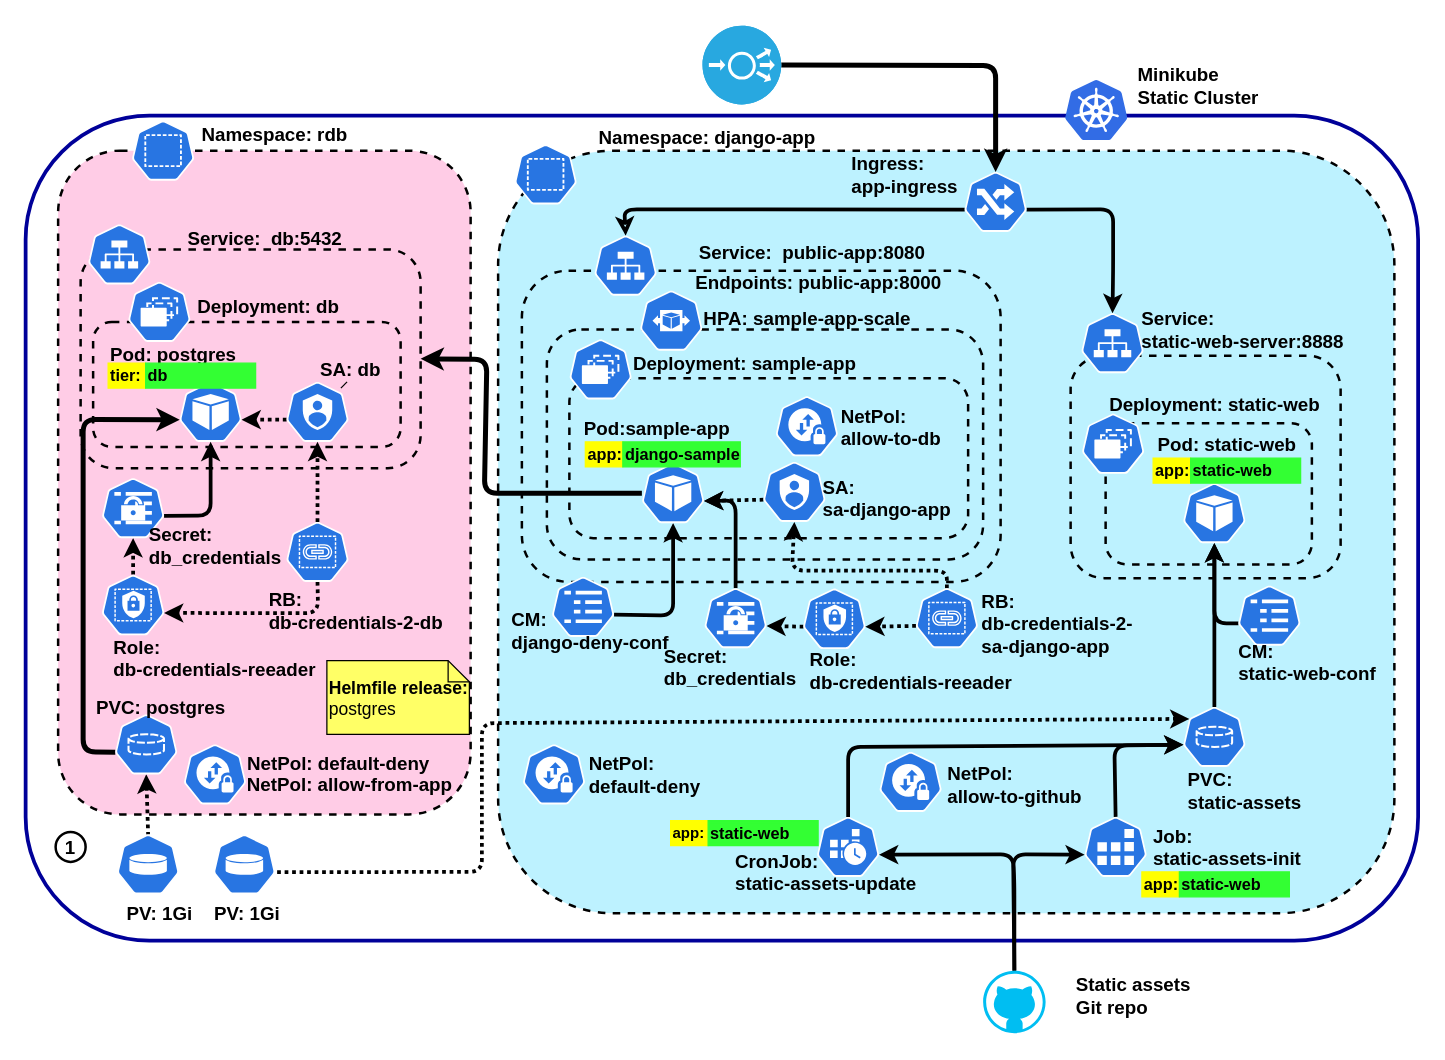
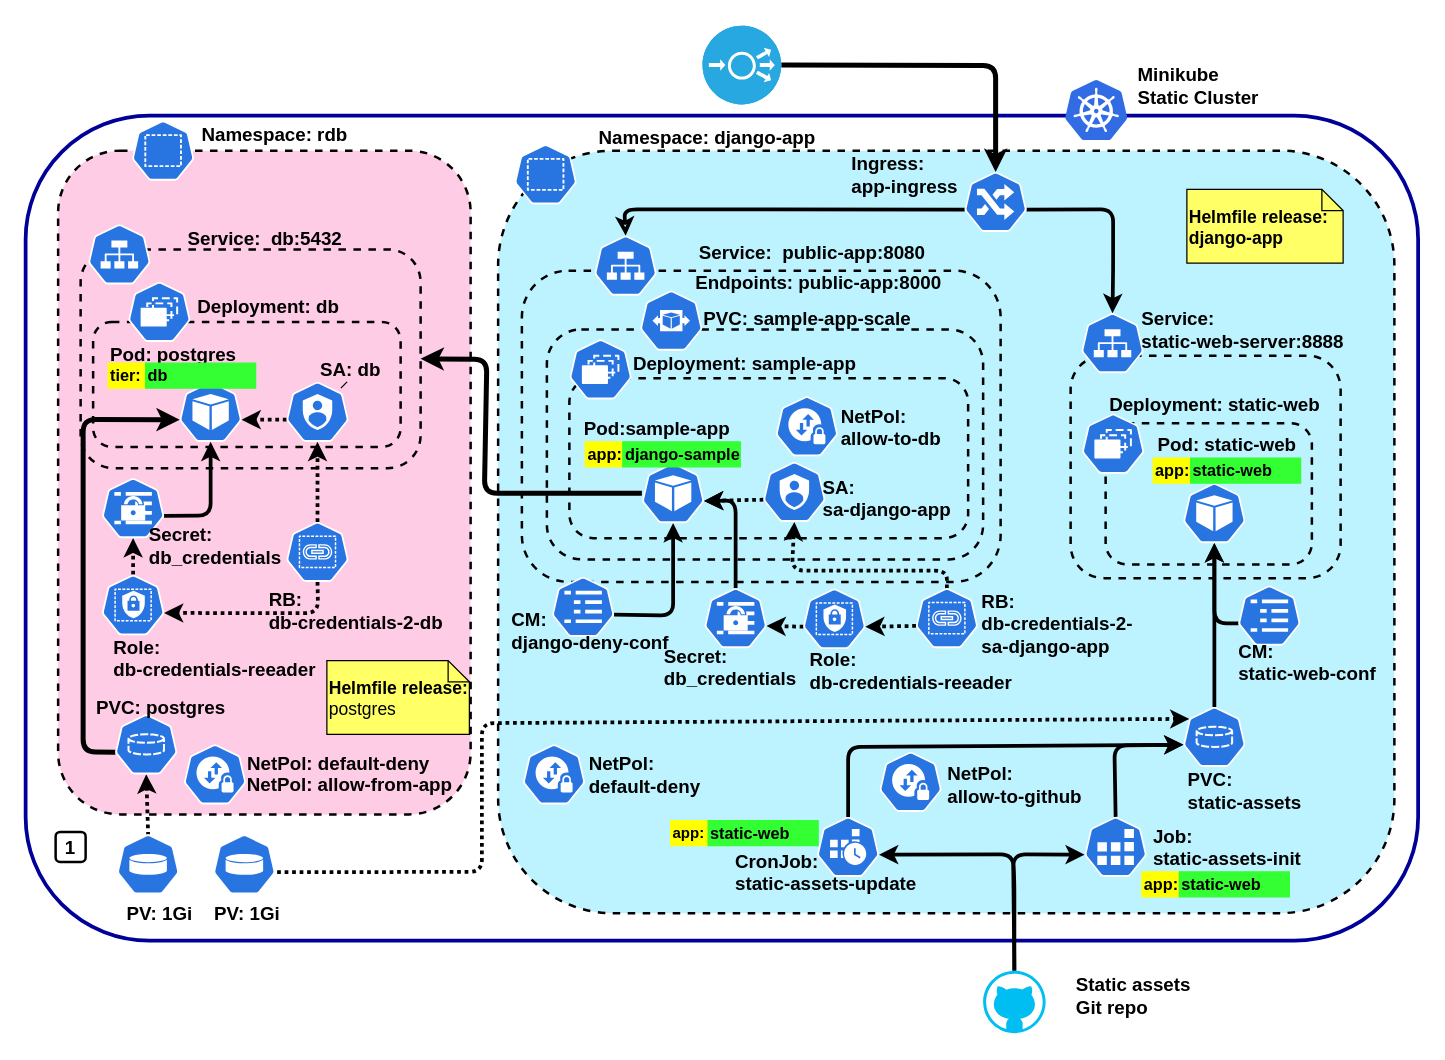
+ <mxCell id="32" value="&lt;div style=&quot;&quot;&gt;&lt;b style=&quot;font-size: 14px; color: rgb(0, 0, 0); background-color: initial;&quot;&gt;Helmfile release:&lt;/b&gt;&lt;/div&gt;&lt;font style=&quot;font-size: 14px;&quot; color=&quot;#000000&quot;&gt;&lt;div style=&quot;&quot;&gt;&lt;b style=&quot;background-color: initial;&quot;&gt;django-app&lt;/b&gt;&lt;/div&gt;&lt;/font&gt;" style="shape=note2;boundedLbl=1;whiteSpace=wrap;html=1;size=17;verticalAlign=middle;align=left;fillColor=#FFFF66;strokeColor=#000000;" parent="1" vertex="1"><mxGeometry x="949" y="151" width="125" height="59" as="geometry" /></mxCell>
- <mxCell id="26" value="&lt;font style=&quot;font-size: 15px;&quot;&gt;&lt;b style=&quot;font-size: 15px;&quot;&gt;HPA: &lt;/b&gt;&lt;span style=&quot;font-size: 15px;&quot;&gt;&lt;b style=&quot;font-size: 15px;&quot;&gt;sample-app-scale&lt;/b&gt;&lt;/span&gt;&lt;br style=&quot;font-size: 15px;&quot;&gt;&lt;/font&gt;" style="text;html=1;align=center;verticalAlign=middle;resizable=0;points=[];autosize=1;strokeColor=none;fillColor=none;fontColor=#000000;fontSize=15;fontFamily=Helvetica;" parent="1" vertex="1"><mxGeometry x="553" y="239" width="184" height="30" as="geometry" /></mxCell>
+ <mxCell id="26" value="&lt;font style=&quot;font-size: 15px;&quot;&gt;&lt;b style=&quot;font-size: 15px;&quot;&gt;PVC: &lt;/b&gt;&lt;span style=&quot;font-size: 15px;&quot;&gt;&lt;b style=&quot;font-size: 15px;&quot;&gt;sample-app-scale&lt;/b&gt;&lt;/span&gt;&lt;br style=&quot;font-size: 15px;&quot;&gt;&lt;/font&gt;" style="text;html=1;align=center;verticalAlign=middle;resizable=0;points=[];autosize=1;strokeColor=none;fillColor=none;fontColor=#000000;fontSize=15;fontFamily=Helvetica;" parent="1" vertex="1"><mxGeometry x="553" y="239" width="184" height="30" as="geometry" /></mxCell>
- <mxCell id="114" value="&lt;p&gt;&lt;font size=&quot;1&quot; style=&quot;background-color: rgb(255, 255, 255);&quot; color=&quot;#000000&quot;&gt;&lt;b style=&quot;font-size: 15px;&quot;&gt;1&lt;/b&gt;&lt;/font&gt;&lt;/p&gt;" style="ellipse;whiteSpace=wrap;html=1;aspect=fixed;fontSize=13;fillColor=#FFFFFF;strokeColor=#000000;strokeWidth=2;fontColor=#ffffff;shadow=0;perimeterSpacing=0;" parent="1" vertex="1"><mxGeometry x="44" y="665" width="24" height="24" as="geometry" /></mxCell>
+ <mxCell id="114" value="&lt;p&gt;&lt;font size=&quot;1&quot; style=&quot;background-color: rgb(255, 255, 255);&quot; color=&quot;#000000&quot;&gt;&lt;b style=&quot;font-size: 15px;&quot;&gt;1&lt;/b&gt;&lt;/font&gt;&lt;/p&gt;" style="whiteSpace=wrap;html=1;aspect=fixed;fontSize=13;fillColor=#FFFFFF;strokeColor=#000000;strokeWidth=2;fontColor=#ffffff;shadow=0;perimeterSpacing=0;rounded=1;" parent="1" vertex="1"><mxGeometry x="44" y="665" width="24" height="24" as="geometry" /></mxCell>
